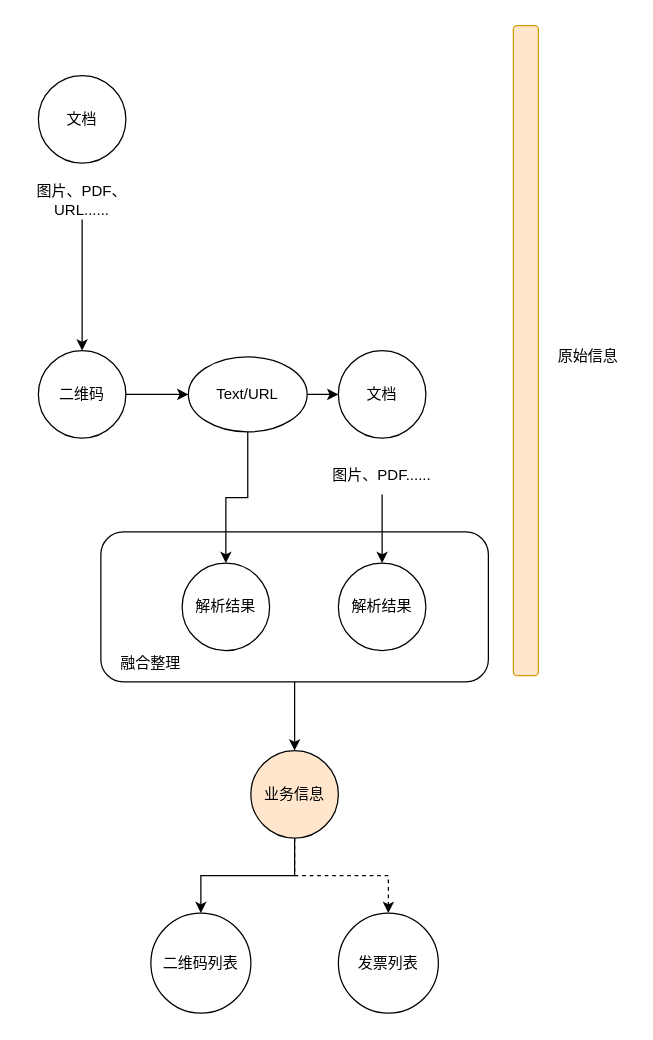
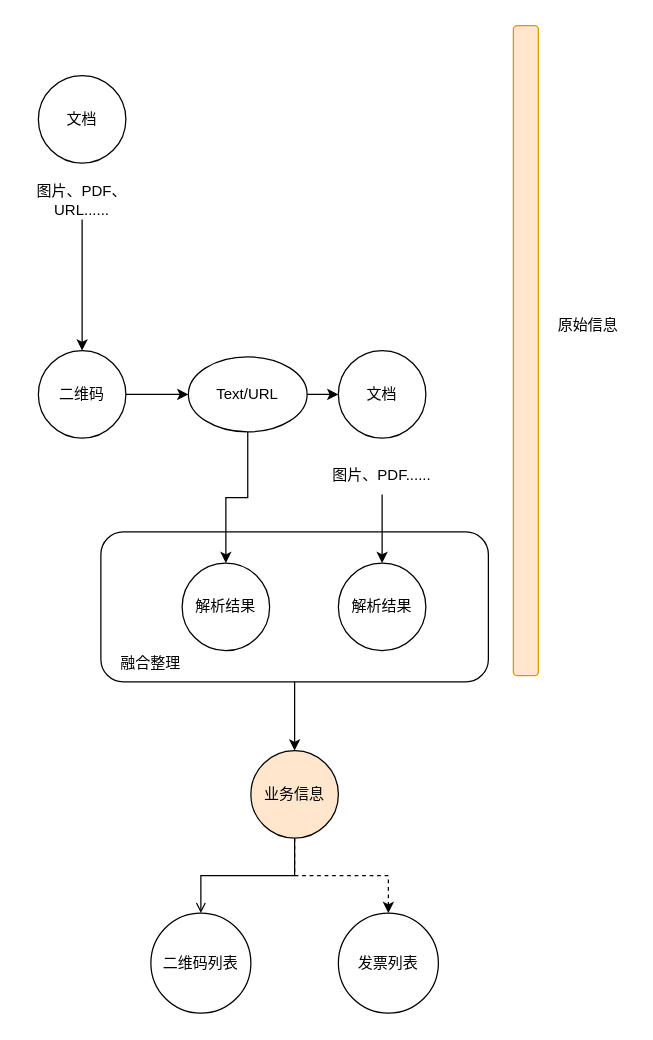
- <mxCell id="22" value="原始信息" style="text;html=1;align=center;verticalAlign=middle;whiteSpace=wrap;rounded=0;" vertex="1" parent="1"><mxGeometry x="440" y="270" width="60" height="30" as="geometry" /></mxCell>
+ <mxCell id="22" value="原始信息" style="text;html=1;align=center;verticalAlign=middle;whiteSpace=wrap;rounded=0;" vertex="1" parent="1"><mxGeometry x="440" y="245" width="60" height="30" as="geometry" /></mxCell>
- <mxCell id="18" style="edgeStyle=orthogonalEdgeStyle;rounded=0;orthogonalLoop=1;jettySize=auto;html=1;" edge="1" parent="1" source="20" target="23"><mxGeometry relative="1" as="geometry" /></mxCell>
+ <mxCell id="18" style="edgeStyle=orthogonalEdgeStyle;rounded=0;orthogonalLoop=1;jettySize=auto;html=1;endArrow=open;" edge="1" parent="1" source="20" target="23"><mxGeometry relative="1" as="geometry" /></mxCell>
